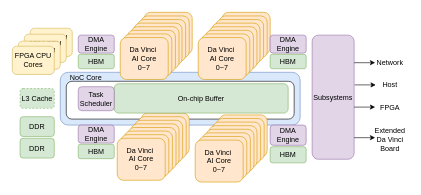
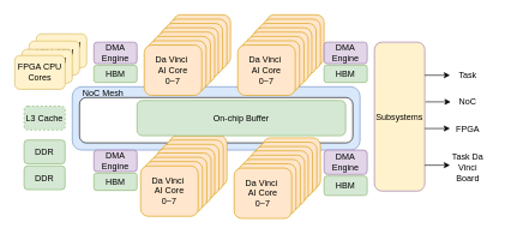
- <mxCell id="39" value="Network" style="text;html=1;align=center;verticalAlign=middle;whiteSpace=wrap;rounded=0;" vertex="1" parent="1"><mxGeometry x="620" y="90" width="60" height="30" as="geometry" /></mxCell>
+ <mxCell id="39" value="Task" style="text;html=1;align=center;verticalAlign=middle;whiteSpace=wrap;rounded=0;" vertex="1" parent="1"><mxGeometry x="620" y="90" width="60" height="30" as="geometry" /></mxCell>
- <mxCell id="43" value="NoC Core" style="text;html=1;align=center;verticalAlign=middle;whiteSpace=wrap;rounded=0;" vertex="1" parent="1"><mxGeometry x="68" y="126" width="150" height="6" as="geometry" /></mxCell>
+ <mxCell id="43" value="NoC Mesh" style="text;html=1;align=center;verticalAlign=middle;whiteSpace=wrap;rounded=0;" vertex="1" parent="1"><mxGeometry x="68" y="126" width="150" height="6" as="geometry" /></mxCell>
- <mxCell id="40" value="Host" style="text;html=1;align=center;verticalAlign=middle;whiteSpace=wrap;rounded=0;" vertex="1" parent="1"><mxGeometry x="620" y="126" width="60" height="30" as="geometry" /></mxCell>
+ <mxCell id="40" value="NoC" style="text;html=1;align=center;verticalAlign=middle;whiteSpace=wrap;rounded=0;" vertex="1" parent="1"><mxGeometry x="620" y="126" width="60" height="30" as="geometry" /></mxCell>
- <mxCell id="38" value="Subsystems" style="rounded=1;whiteSpace=wrap;html=1;fillColor=#e1d5e7;strokeColor=#9673a6;" vertex="1" parent="1"><mxGeometry x="520" y="58" width="70" height="207" as="geometry" /></mxCell>
+ <mxCell id="38" value="Subsystems" style="rounded=1;whiteSpace=wrap;html=1;fillColor=#fff2cc;strokeColor=#9673a6;" vertex="1" parent="1"><mxGeometry x="520" y="58" width="70" height="207" as="geometry" /></mxCell>
- <mxCell id="37" value="Task Scheduler" style="rounded=1;whiteSpace=wrap;html=1;fillColor=#e1d5e7;strokeColor=#9673a6;" vertex="1" parent="1"><mxGeometry x="130" y="144" width="60" height="40" as="geometry" /></mxCell>
- <mxCell id="42" value="Extended Da Vinci Board" style="text;html=1;align=center;verticalAlign=middle;whiteSpace=wrap;rounded=0;" vertex="1" parent="1"><mxGeometry x="620" y="217" width="60" height="30" as="geometry" /></mxCell>
+ <mxCell id="42" value="Task Da Vinci Board" style="text;html=1;align=center;verticalAlign=middle;whiteSpace=wrap;rounded=0;" vertex="1" parent="1"><mxGeometry x="620" y="217" width="60" height="30" as="geometry" /></mxCell>
